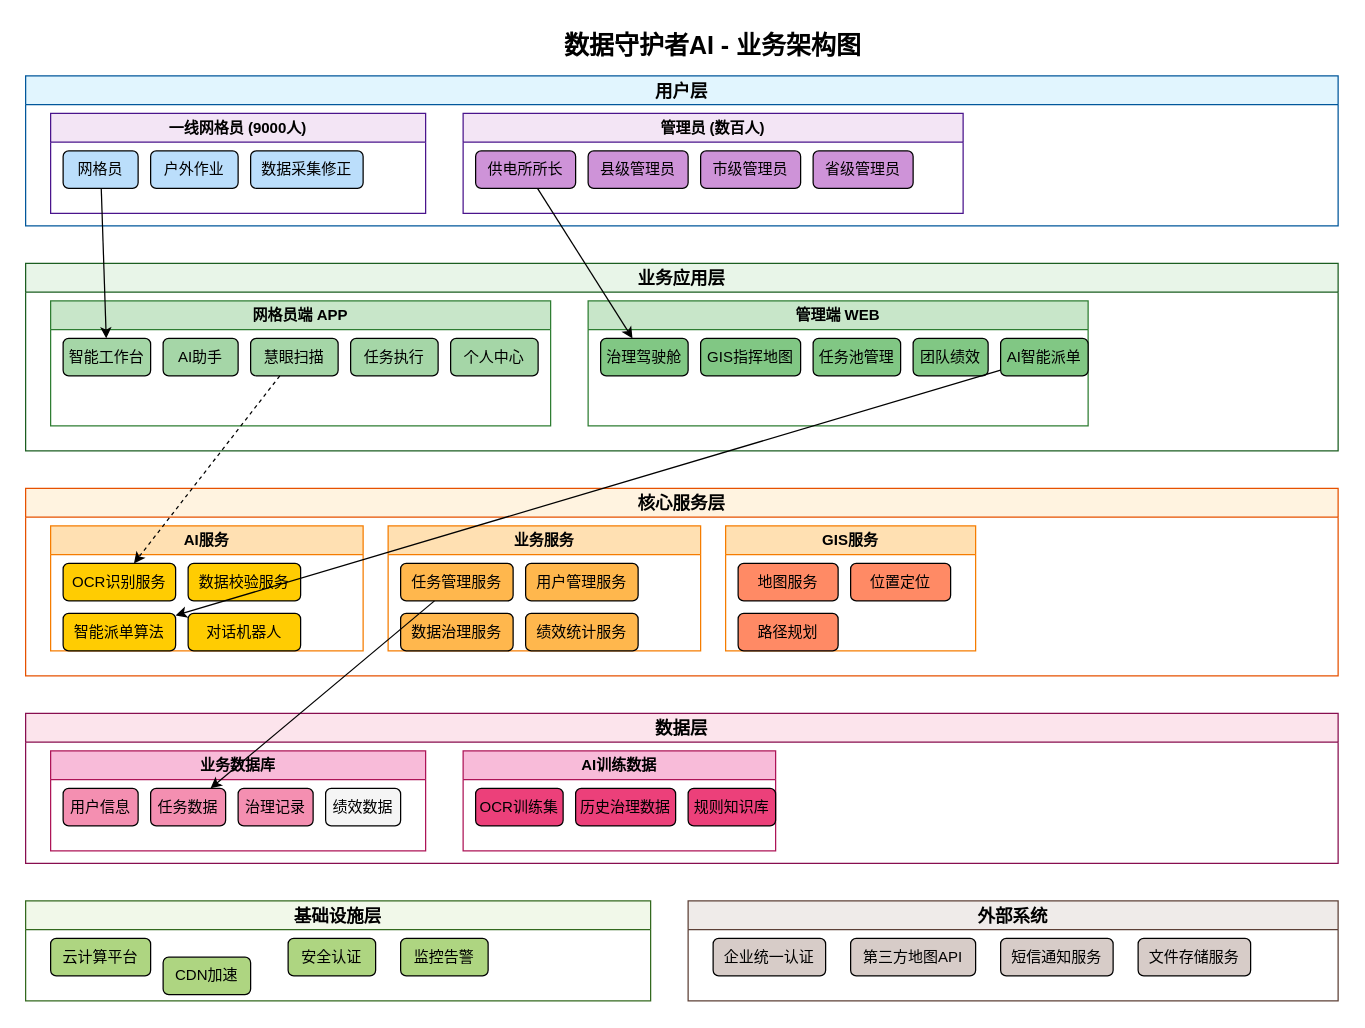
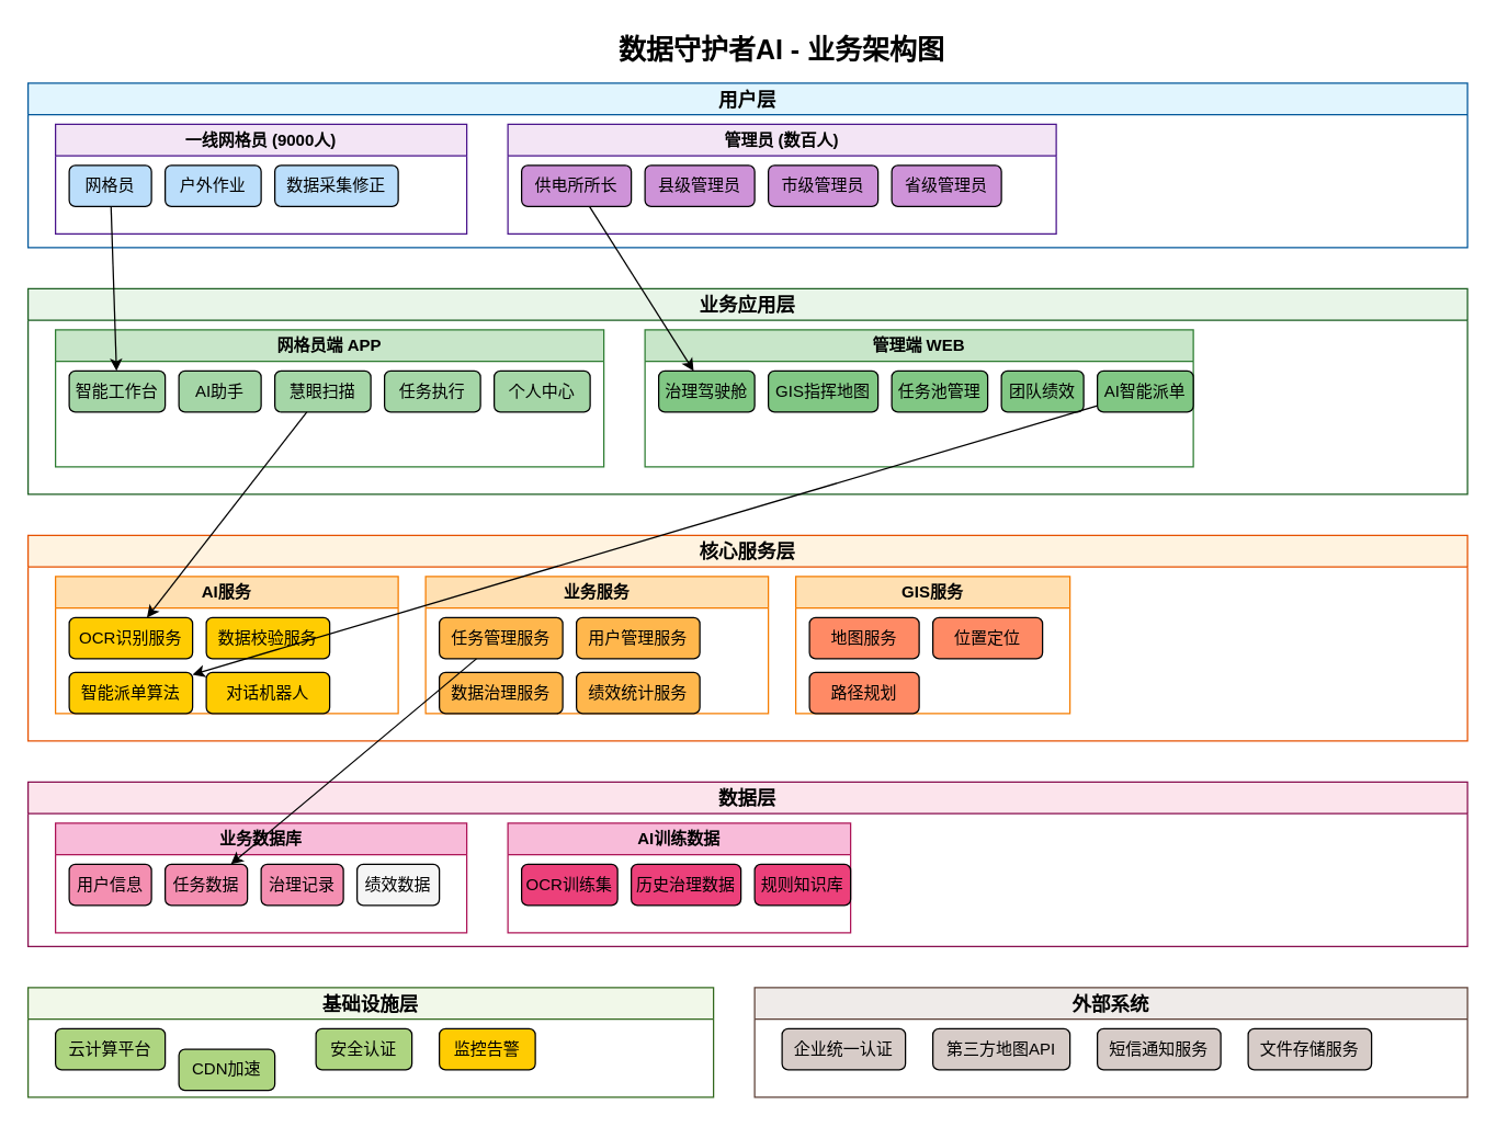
- <mxCell id="62" edge="1" parent="1" source="16" target="27" style="dashed=1;"><mxGeometry relative="1" as="geometry" /></mxCell>
+ <mxCell id="62" edge="1" parent="1" source="16" target="27"><mxGeometry relative="1" as="geometry" /></mxCell>
- <mxCell id="54" value="监控告警" style="rounded=1;whiteSpace=wrap;html=1;fillColor=#AED581;" vertex="1" parent="50"><mxGeometry x="300" y="30" width="70" height="30" as="geometry" /></mxCell>
+ <mxCell id="54" value="监控告警" style="rounded=1;whiteSpace=wrap;html=1;fillColor=#ffcc02;" vertex="1" parent="50"><mxGeometry x="300" y="30" width="70" height="30" as="geometry" /></mxCell>
